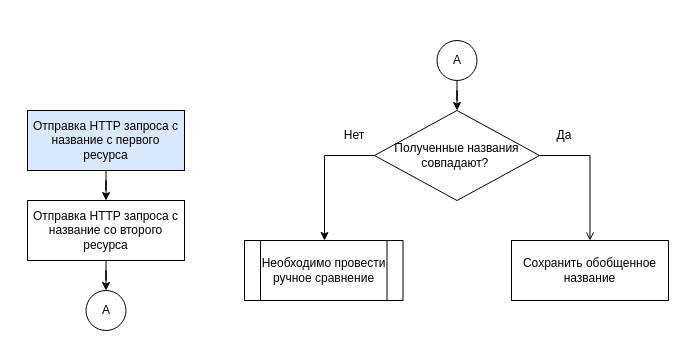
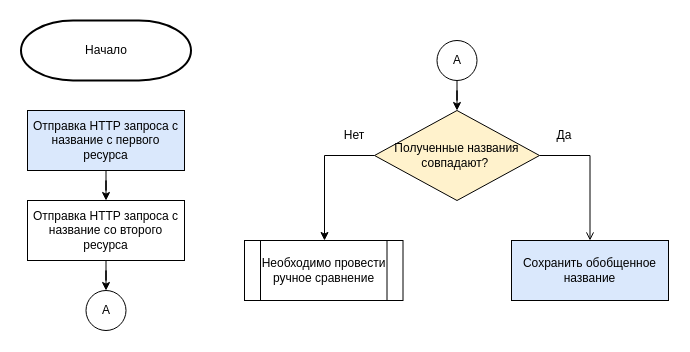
+ <mxCell id="2" value="Начало" style="strokeWidth=2;html=1;shape=mxgraph.flowchart.terminator;whiteSpace=wrap;" vertex="1" parent="1"><mxGeometry x="20.5" y="20" width="170" height="60" as="geometry" /></mxCell>
- <mxCell id="9" value="Полученные названия совпадают?&amp;nbsp;" style="rhombus;whiteSpace=wrap;html=1;" vertex="1" parent="1"><mxGeometry x="374" y="110" width="165" height="90" as="geometry" /></mxCell>
+ <mxCell id="9" value="Полученные названия совпадают?&amp;nbsp;" style="rhombus;whiteSpace=wrap;html=1;fillColor=#fff2cc;" vertex="1" parent="1"><mxGeometry x="374" y="110" width="165" height="90" as="geometry" /></mxCell>
- <mxCell id="10" value="Сохранить обобщенное название" style="rounded=0;whiteSpace=wrap;html=1;" vertex="1" parent="1"><mxGeometry x="511" y="240" width="157" height="60" as="geometry" /></mxCell>
+ <mxCell id="10" value="Сохранить обобщенное название" style="rounded=0;whiteSpace=wrap;html=1;fillColor=#dae8fc;" vertex="1" parent="1"><mxGeometry x="511" y="240" width="157" height="60" as="geometry" /></mxCell>
